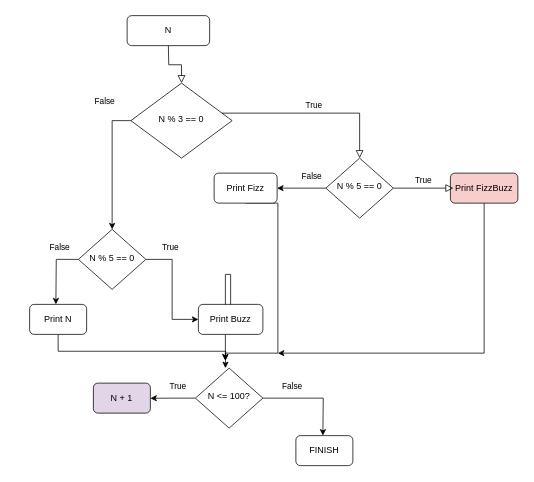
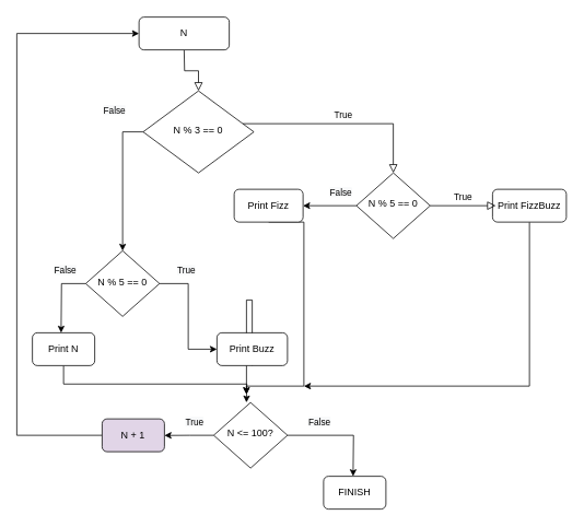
+ <mxCell id="28" style="edgeStyle=orthogonalEdgeStyle;rounded=0;orthogonalLoop=1;jettySize=auto;html=1;entryX=0;entryY=0.5;entryDx=0;entryDy=0;" edge="1" parent="1" source="29" target="24"><mxGeometry relative="1" as="geometry"><mxPoint x="-10" y="40" as="targetPoint" /><Array as="points"><mxPoint x="20" y="530" /><mxPoint x="20" y="40" /></Array></mxGeometry></mxCell>
- <mxCell id="9" value="Print FizzBuzz" style="rounded=1;whiteSpace=wrap;html=1;fontSize=12;glass=0;strokeWidth=1;shadow=0;fillColor=#f8cecc;" vertex="1" parent="1"><mxGeometry x="600" y="230" width="90" height="40" as="geometry" /></mxCell>
+ <mxCell id="9" value="Print FizzBuzz" style="rounded=1;whiteSpace=wrap;html=1;fontSize=12;glass=0;strokeWidth=1;shadow=0;" vertex="1" parent="1"><mxGeometry x="600" y="230" width="90" height="40" as="geometry" /></mxCell>
